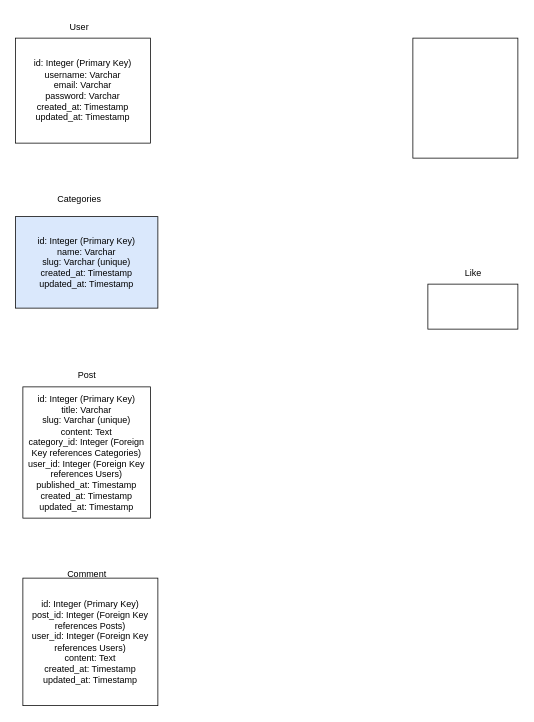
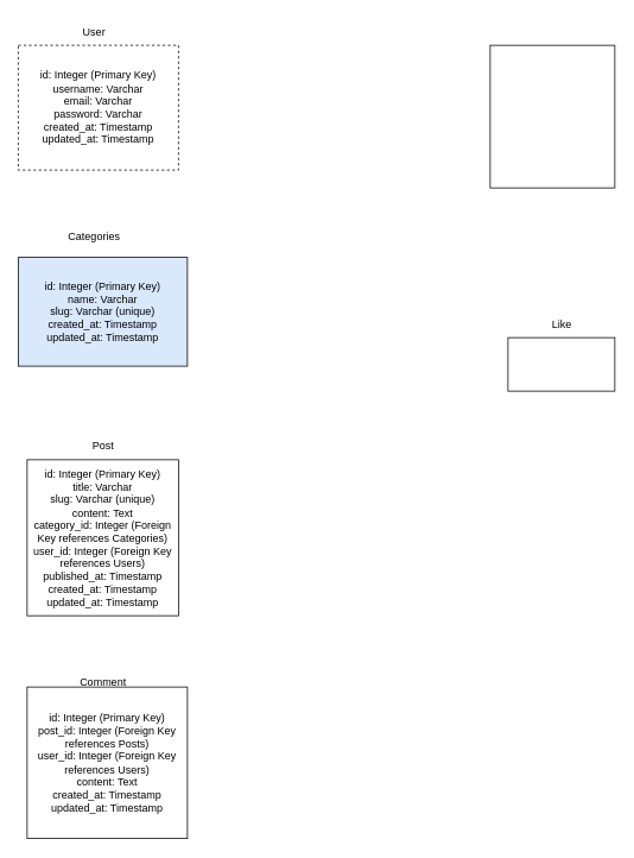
- <mxCell id="3" value="id: Integer (Primary Key)&#10;username: Varchar&#10;email: Varchar&#10;password: Varchar&#10;created_at: Timestamp&#10;updated_at: Timestamp" style="rounded=0;whiteSpace=wrap;html=1;" vertex="1" parent="1"><mxGeometry x="20" y="50" width="180" height="140" as="geometry" /></mxCell>
+ <mxCell id="3" value="id: Integer (Primary Key)&#10;username: Varchar&#10;email: Varchar&#10;password: Varchar&#10;created_at: Timestamp&#10;updated_at: Timestamp" style="rounded=0;whiteSpace=wrap;html=1;dashed=1;" vertex="1" parent="1"><mxGeometry x="20" y="50" width="180" height="140" as="geometry" /></mxCell>
